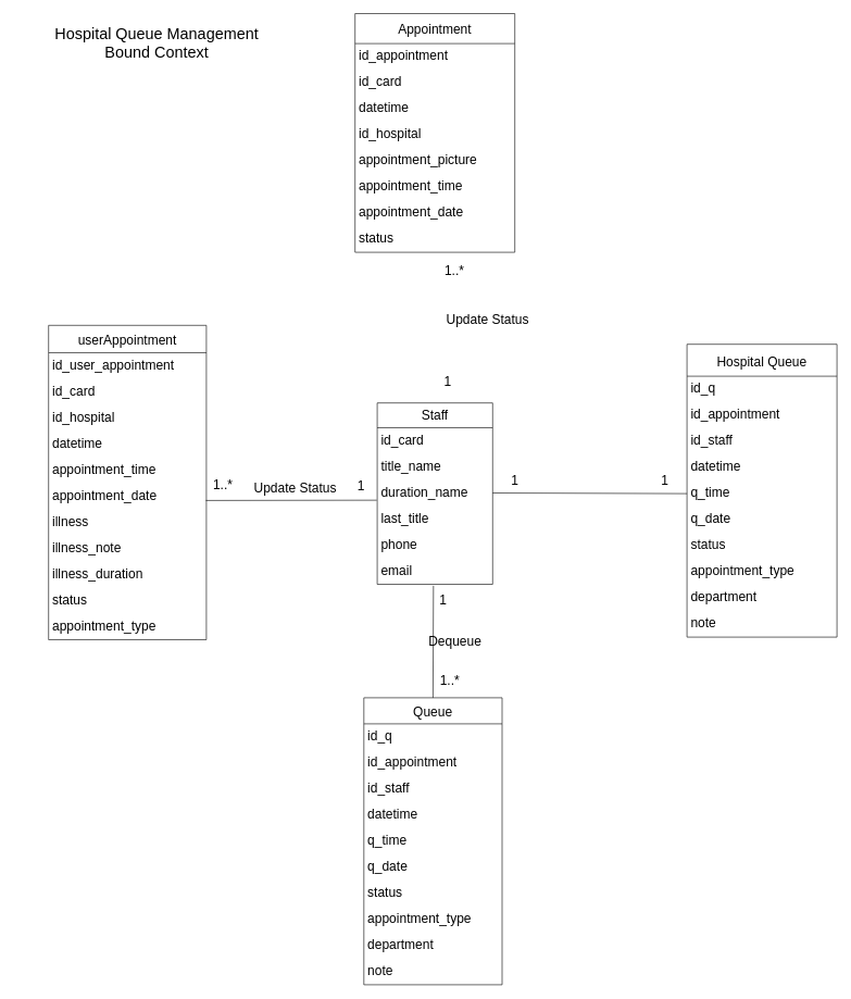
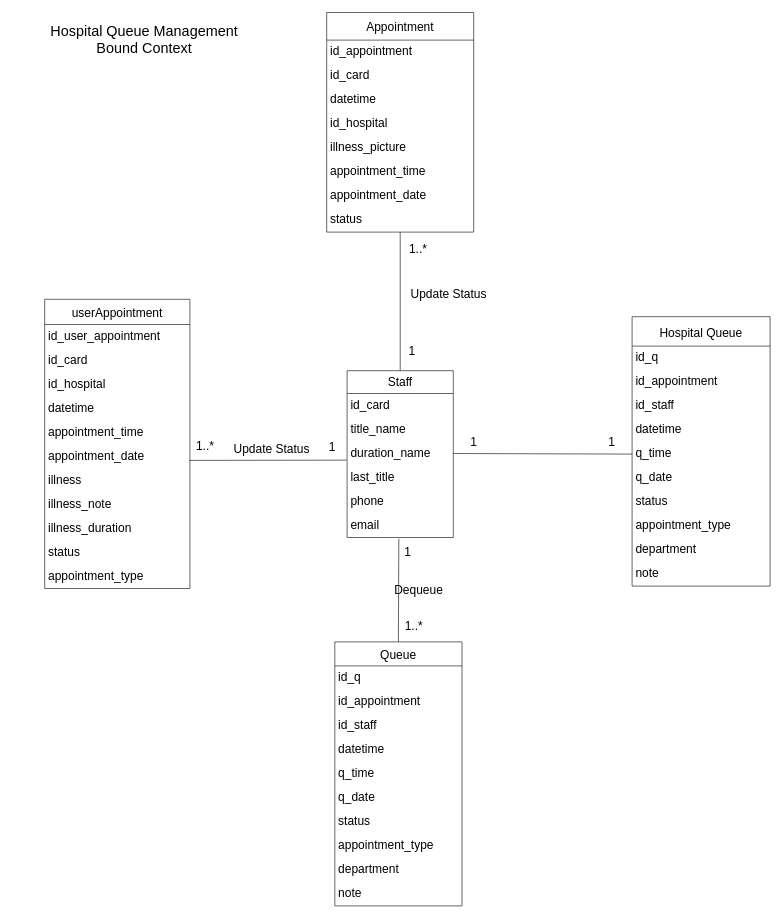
- <mxCell id="63" value=" appointment_picture" style="text;strokeColor=none;fillColor=none;align=left;verticalAlign=top;spacingLeft=4;spacingRight=4;overflow=hidden;rotatable=0;points=[[0,0.5],[1,0.5]];portConstraint=eastwest;fontSize=20;" parent="58" vertex="1"><mxGeometry y="206" width="245" height="40" as="geometry" /></mxCell>
+ <mxCell id="63" value=" illness_picture" style="text;strokeColor=none;fillColor=none;align=left;verticalAlign=top;spacingLeft=4;spacingRight=4;overflow=hidden;rotatable=0;points=[[0,0.5],[1,0.5]];portConstraint=eastwest;fontSize=20;" parent="58" vertex="1"><mxGeometry y="206" width="245" height="40" as="geometry" /></mxCell>
+ <mxCell id="57" style="edgeStyle=none;rounded=0;orthogonalLoop=1;jettySize=auto;html=1;entryX=0.5;entryY=0;entryDx=0;entryDy=0;fontSize=20;endArrow=none;endFill=0;" edge="1" parent="1" source="58" target="2"><mxGeometry relative="1" as="geometry" /></mxCell>
